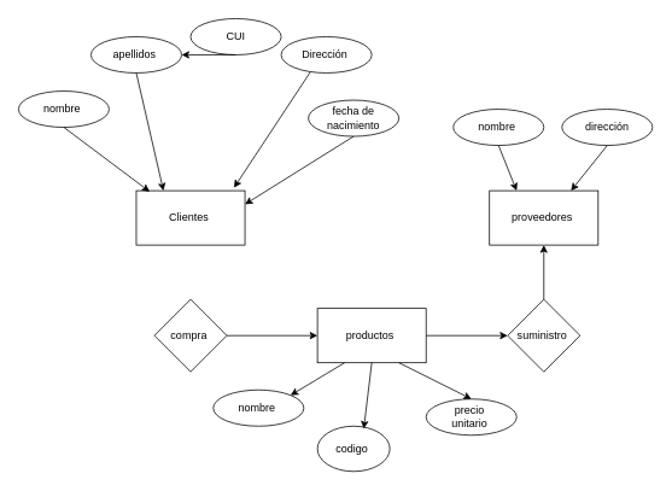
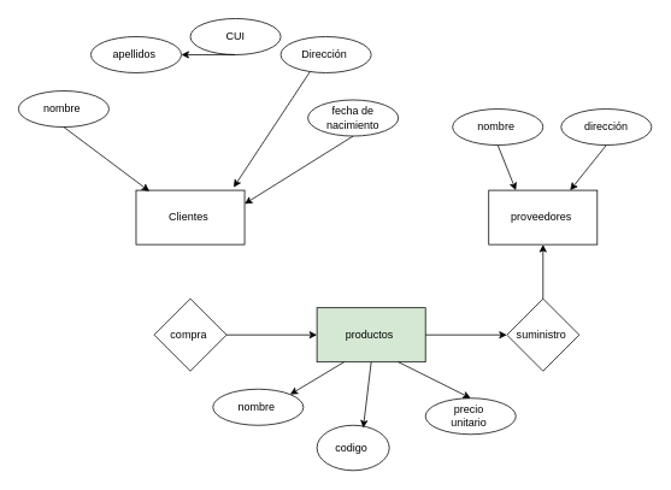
- <mxCell id="22" value="" style="endArrow=classic;html=1;exitX=0.5;exitY=1;exitDx=0;exitDy=0;entryX=0.25;entryY=0;entryDx=0;entryDy=0;" edge="1" parent="1" source="17" target="2"><mxGeometry width="50" height="50" relative="1" as="geometry"><mxPoint x="310" y="510" as="sourcePoint" /><mxPoint x="360" y="460" as="targetPoint" /></mxGeometry></mxCell>
- <mxCell id="3" value="&lt;font style=&quot;vertical-align: inherit&quot;&gt;&lt;font style=&quot;vertical-align: inherit&quot;&gt;productos&amp;nbsp;&lt;/font&gt;&lt;/font&gt;" style="rounded=0;whiteSpace=wrap;html=1;" vertex="1" parent="1"><mxGeometry x="350" y="340" width="120" height="60" as="geometry" /></mxCell>
+ <mxCell id="3" value="&lt;font style=&quot;vertical-align: inherit&quot;&gt;&lt;font style=&quot;vertical-align: inherit&quot;&gt;productos&amp;nbsp;&lt;/font&gt;&lt;/font&gt;" style="rounded=0;whiteSpace=wrap;html=1;fillColor=#d5e8d4;" vertex="1" parent="1"><mxGeometry x="350" y="340" width="120" height="60" as="geometry" /></mxCell>
